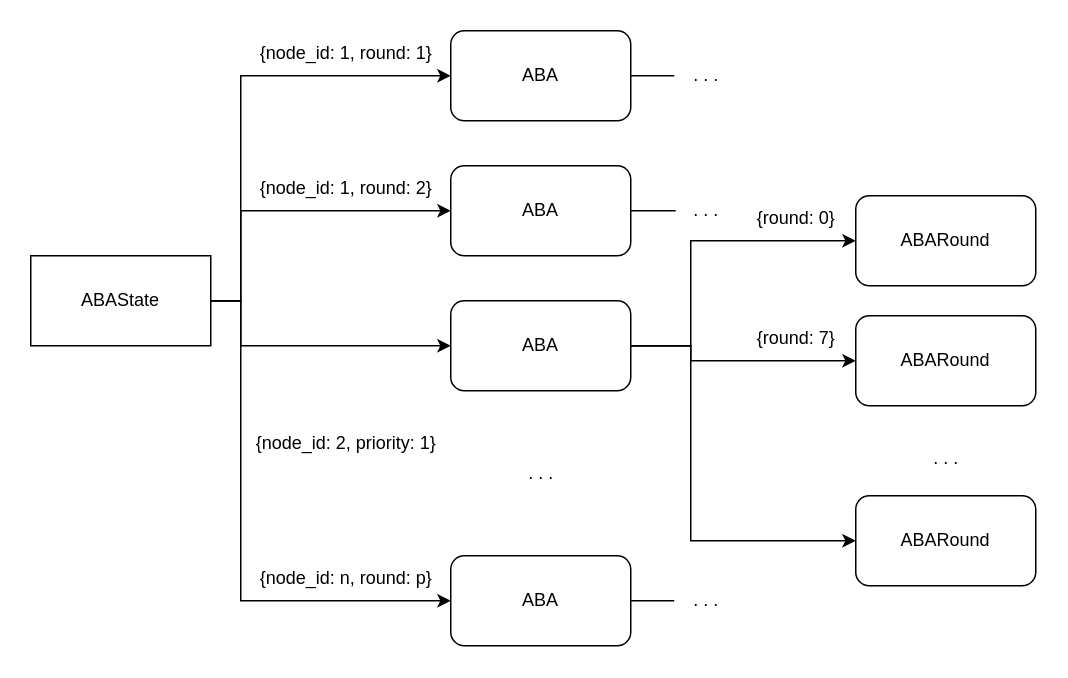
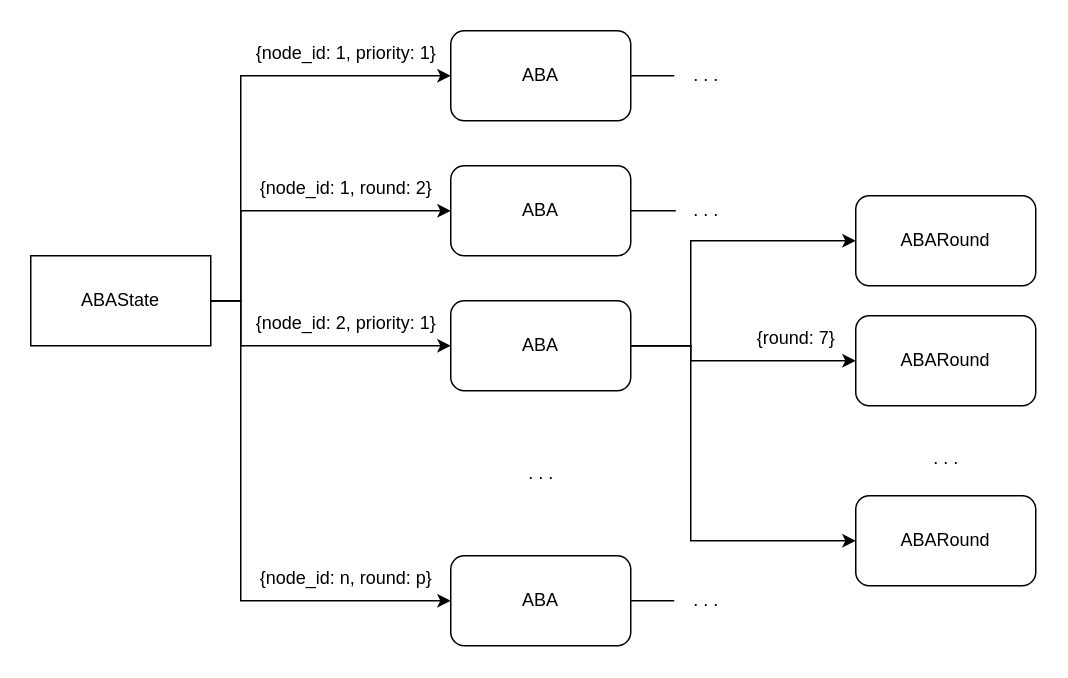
- <mxCell id="14" value="{node_id: 1, round: 1}" style="text;html=1;align=center;verticalAlign=middle;resizable=0;points=[];autosize=1;strokeColor=none;fillColor=none;" vertex="1" parent="1"><mxGeometry x="160" y="20" width="140" height="30" as="geometry" /></mxCell>
+ <mxCell id="14" value="{node_id: 1, priority: 1}" style="text;html=1;align=center;verticalAlign=middle;resizable=0;points=[];autosize=1;strokeColor=none;fillColor=none;" vertex="1" parent="1"><mxGeometry x="160" y="20" width="140" height="30" as="geometry" /></mxCell>
- <mxCell id="26" value="{round: 0}" style="text;html=1;align=center;verticalAlign=middle;resizable=0;points=[];autosize=1;strokeColor=none;fillColor=none;" vertex="1" parent="1"><mxGeometry x="490" y="130" width="80" height="30" as="geometry" /></mxCell>
- <mxCell id="20" value="{node_id: 2, priority: 1}" style="text;html=1;align=center;verticalAlign=middle;resizable=0;points=[];autosize=1;strokeColor=none;fillColor=none;" vertex="1" parent="1"><mxGeometry x="160" y="280" width="140" height="30" as="geometry" /></mxCell>
+ <mxCell id="20" value="{node_id: 2, priority: 1}" style="text;html=1;align=center;verticalAlign=middle;resizable=0;points=[];autosize=1;strokeColor=none;fillColor=none;" vertex="1" parent="1"><mxGeometry x="160" y="200" width="140" height="30" as="geometry" /></mxCell>
